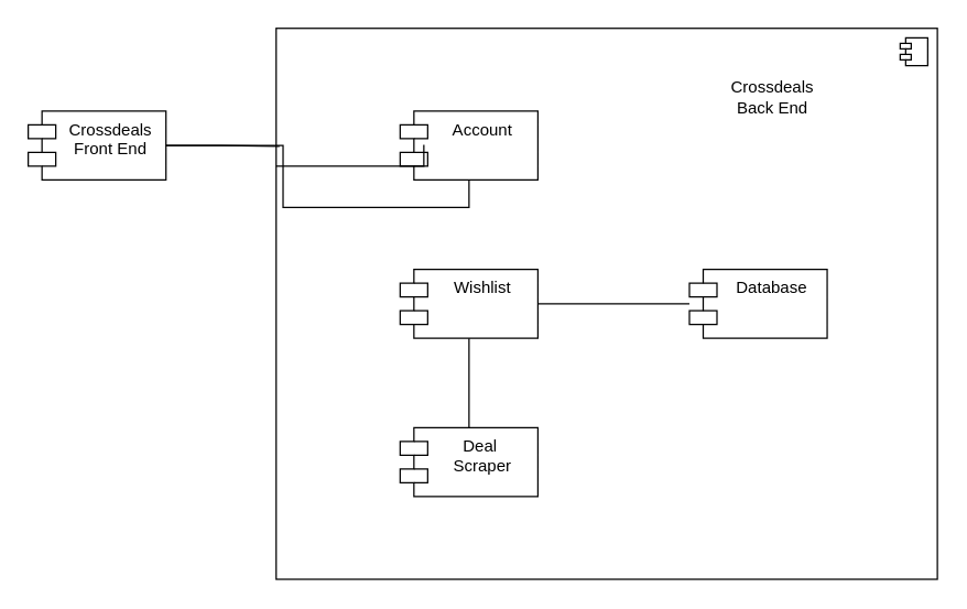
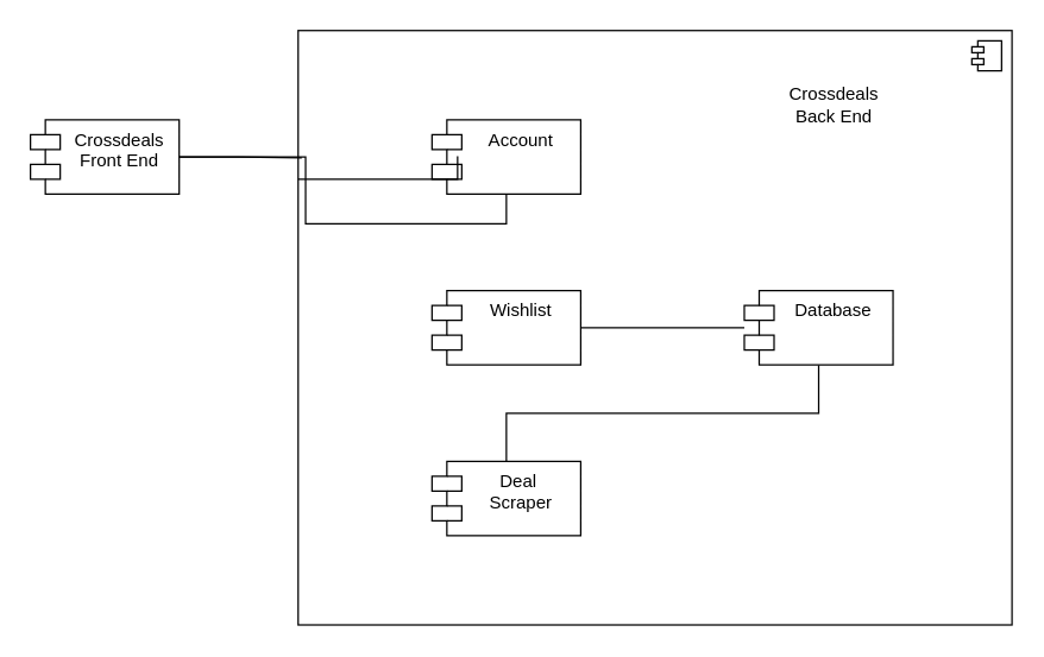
- <mxCell id="9" style="edgeStyle=orthogonalEdgeStyle;rounded=0;orthogonalLoop=1;jettySize=auto;html=1;exitX=0.5;exitY=0;exitDx=0;exitDy=0;entryX=0.5;entryY=1;entryDx=0;entryDy=0;endArrow=none;endFill=0;" edge="1" parent="1" source="10" target="8"><mxGeometry relative="1" as="geometry" /></mxCell>
+ <mxCell id="9" style="edgeStyle=orthogonalEdgeStyle;rounded=0;orthogonalLoop=1;jettySize=auto;html=1;exitX=0.5;exitY=0;exitDx=0;exitDy=0;endArrow=none;endFill=0;" edge="1" parent="1" source="10" target="12"><mxGeometry relative="1" as="geometry" /></mxCell>
